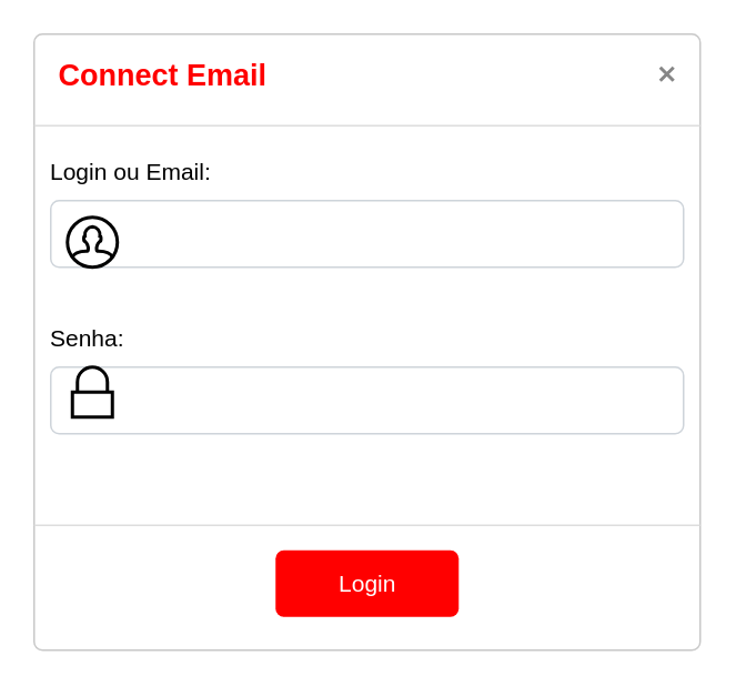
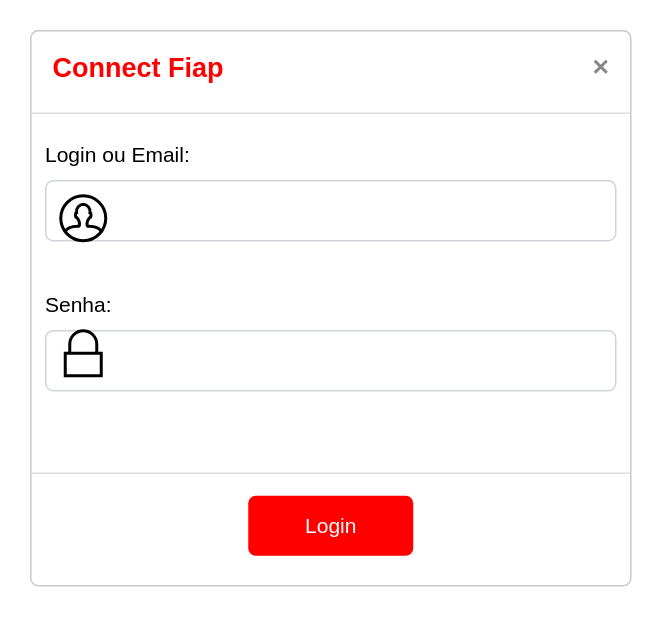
- <mxCell id="2" value="Connect Email" style="html=1;shadow=0;dashed=0;shape=mxgraph.bootstrap.rrect;rSize=5;html=1;strokeColor=#C8C8C8;fillColor=#ffffff;whiteSpace=wrap;verticalAlign=top;align=left;fontSize=18;spacing=15;spacingTop=-5;rounded=1;fontStyle=1;fontColor=#FF0000;" vertex="1" parent="1"><mxGeometry x="20" y="20" width="400" height="370" as="geometry" /></mxCell>
+ <mxCell id="2" value="Connect Fiap" style="html=1;shadow=0;dashed=0;shape=mxgraph.bootstrap.rrect;rSize=5;html=1;strokeColor=#C8C8C8;fillColor=#ffffff;whiteSpace=wrap;verticalAlign=top;align=left;fontSize=18;spacing=15;spacingTop=-5;rounded=1;fontStyle=1;fontColor=#FF0000;" vertex="1" parent="1"><mxGeometry x="20" y="20" width="400" height="370" as="geometry" /></mxCell>
